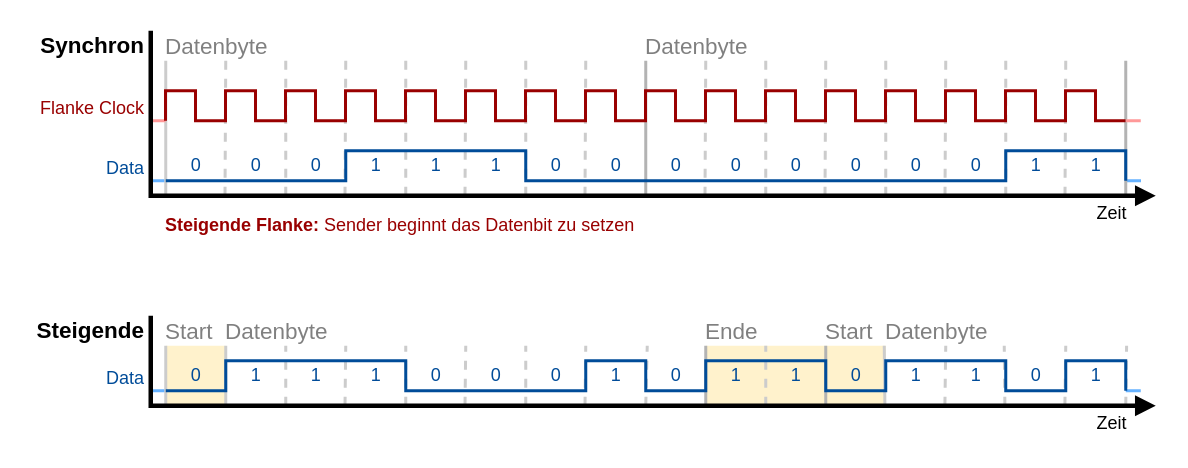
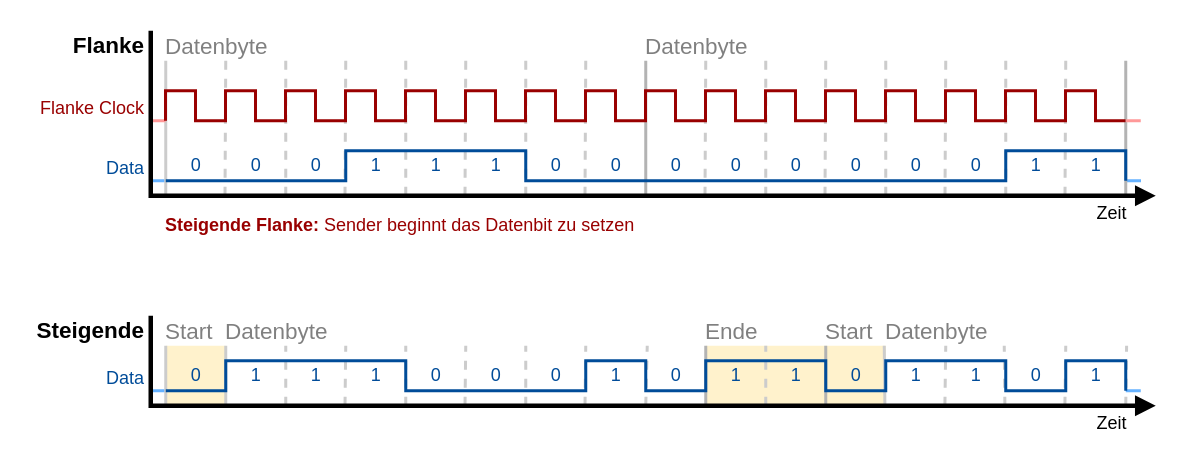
- <mxCell id="26" value="Synchron" style="text;html=1;resizable=1;points=[];autosize=0;align=right;verticalAlign=top;spacingTop=-4;fontStyle=1;fontSize=15;spacing=0;spacingRight=5;" parent="1" vertex="1"><mxGeometry x="30" y="20" width="70" height="20" as="geometry" /></mxCell>
+ <mxCell id="26" value="Flanke" style="text;html=1;resizable=1;points=[];autosize=0;align=right;verticalAlign=top;spacingTop=-4;fontStyle=1;fontSize=15;spacing=0;spacingRight=5;" parent="1" vertex="1"><mxGeometry x="30" y="20" width="70" height="20" as="geometry" /></mxCell>
